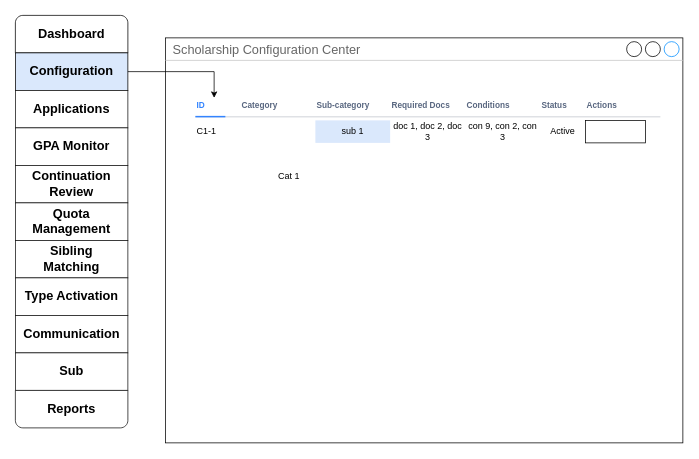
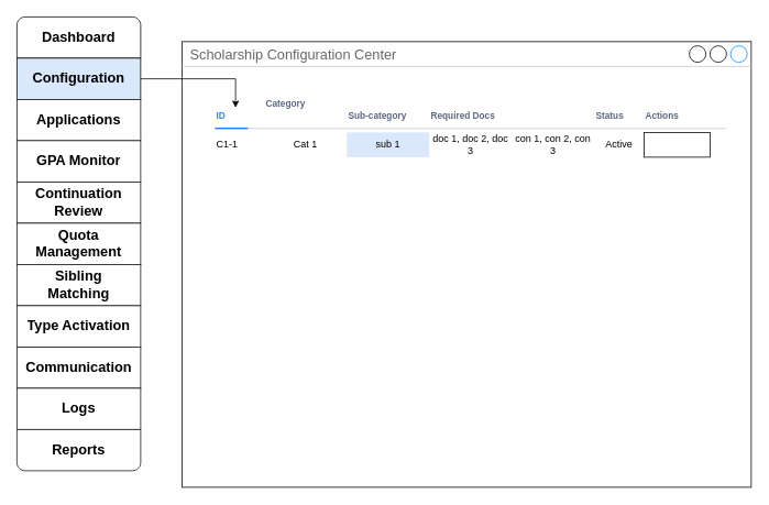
- <mxCell id="17" value="Category" style="html=1;fillColor=none;strokeColor=none;fontSize=11;align=left;fontColor=#596780;fontStyle=1;whiteSpace=wrap" parent="1" vertex="1"><mxGeometry x="320" y="130" width="60" height="20" as="geometry" /></mxCell>
+ <mxCell id="17" value="Category" style="html=1;fillColor=none;strokeColor=none;fontSize=11;align=left;fontColor=#596780;fontStyle=1;whiteSpace=wrap" parent="1" vertex="1"><mxGeometry x="320" y="115" width="60" height="20" as="geometry" /></mxCell>
- <mxCell id="22" value="Conditions" style="html=1;fillColor=none;strokeColor=none;fontSize=11;align=left;fontColor=#596780;fontStyle=1;whiteSpace=wrap" parent="1" vertex="1"><mxGeometry x="620" y="130" width="70" height="20" as="geometry" /></mxCell>
- <mxCell id="29" value="con 9, con 2, con 3" style="rounded=0;whiteSpace=wrap;html=1;strokeColor=none;" parent="1" vertex="1"><mxGeometry x="620" y="160" width="100" height="30" as="geometry" /></mxCell>
+ <mxCell id="29" value="con 1, con 2, con 3" style="rounded=0;whiteSpace=wrap;html=1;strokeColor=none;" parent="1" vertex="1"><mxGeometry x="620" y="160" width="100" height="30" as="geometry" /></mxCell>
- <mxCell id="26" value="Cat 1" style="rounded=0;whiteSpace=wrap;html=1;strokeColor=none;" parent="1" vertex="1"><mxGeometry x="335" y="220" width="100" height="30" as="geometry" /></mxCell>
+ <mxCell id="26" value="Cat 1" style="rounded=0;whiteSpace=wrap;html=1;strokeColor=none;" parent="1" vertex="1"><mxGeometry x="320" y="160" width="100" height="30" as="geometry" /></mxCell>
- <mxCell id="13" value="Sub" style="text;strokeColor=inherit;align=center;verticalAlign=middle;spacingLeft=10;spacingRight=10;overflow=hidden;points=[[0,0.5],[1,0.5]];portConstraint=eastwest;rotatable=0;whiteSpace=wrap;html=1;rSize=5;fillColor=inherit;fontColor=inherit;fontSize=17;fontStyle=1;" parent="3" vertex="1"><mxGeometry y="450" width="150" height="50" as="geometry" /></mxCell>
+ <mxCell id="13" value="Logs" style="text;strokeColor=inherit;align=center;verticalAlign=middle;spacingLeft=10;spacingRight=10;overflow=hidden;points=[[0,0.5],[1,0.5]];portConstraint=eastwest;rotatable=0;whiteSpace=wrap;html=1;rSize=5;fillColor=inherit;fontColor=inherit;fontSize=17;fontStyle=1;" parent="3" vertex="1"><mxGeometry y="450" width="150" height="50" as="geometry" /></mxCell>
